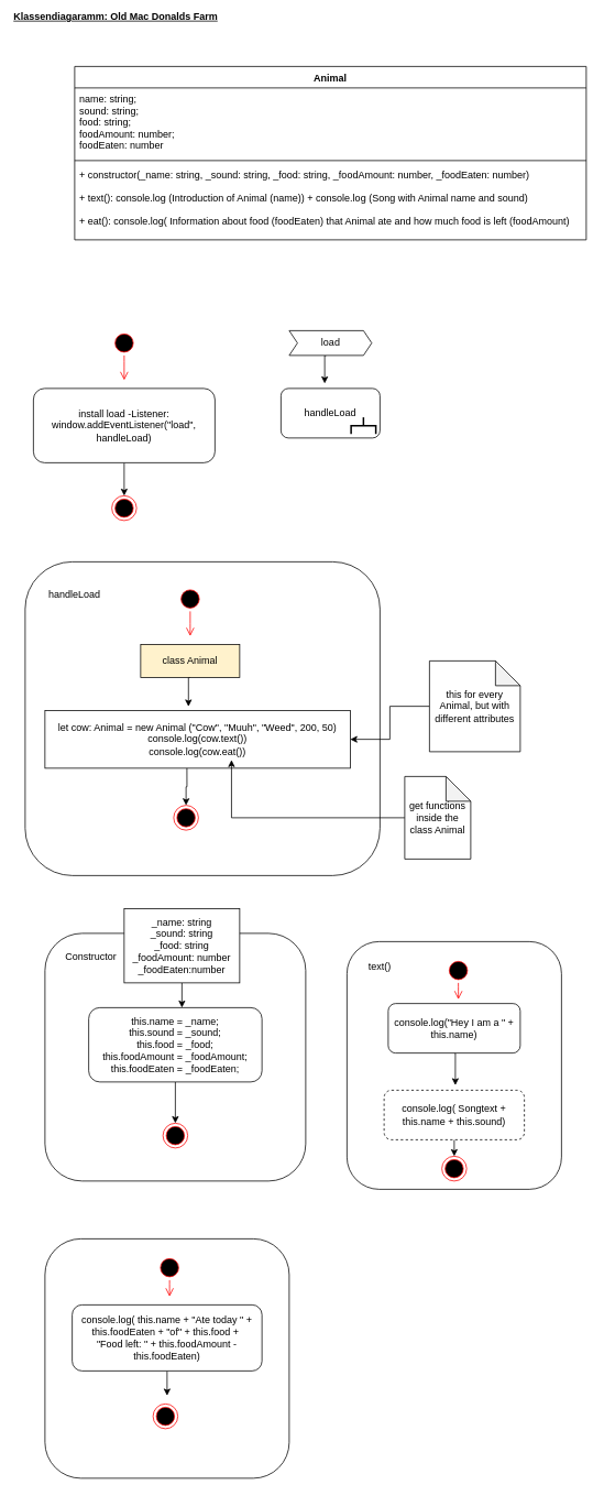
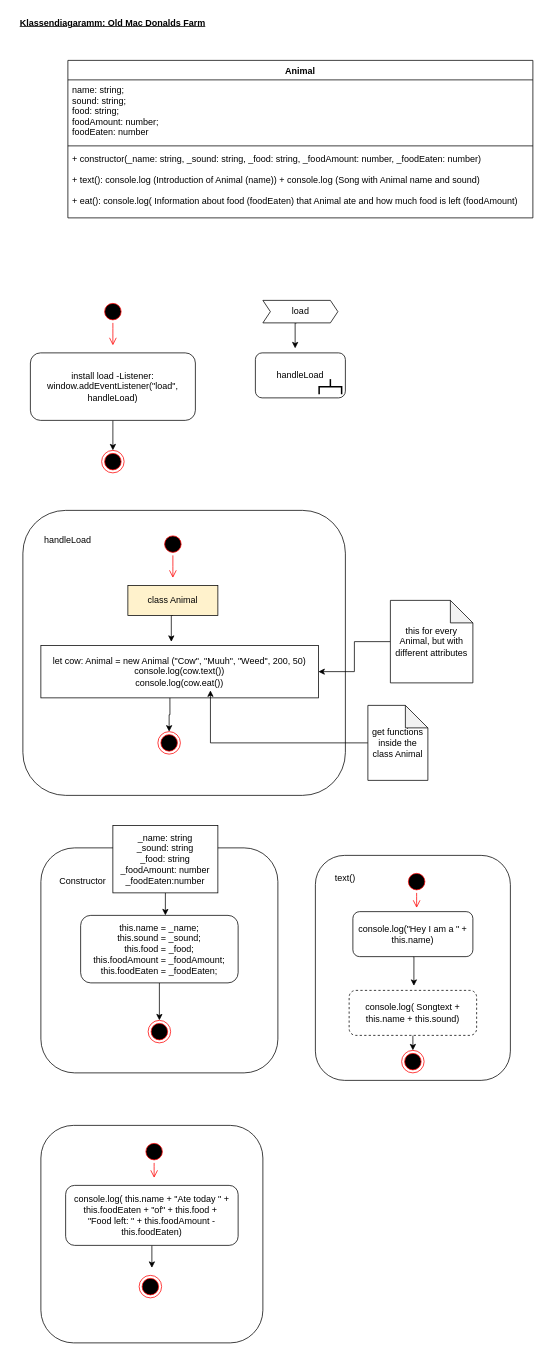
- <mxCell id="2" value="&lt;b&gt;&lt;u&gt;Klassendiagaramm: Old Mac Donalds Farm&lt;/u&gt;&lt;/b&gt;" style="text;html=1;strokeColor=none;fillColor=none;align=center;verticalAlign=middle;whiteSpace=wrap;rounded=0;" parent="1" vertex="1"><mxGeometry x="10" y="10" width="260" height="20" as="geometry" /></mxCell>
+ <mxCell id="2" value="&lt;b&gt;&lt;u&gt;Klassendiagaramm: Old Mac Donalds Farm&lt;/u&gt;&lt;/b&gt;" style="text;html=1;strokeColor=none;fillColor=none;align=center;verticalAlign=middle;whiteSpace=wrap;rounded=0;" parent="1" vertex="1"><mxGeometry x="20" y="20" width="260" height="20" as="geometry" /></mxCell>
- <mxCell id="30" value="Constructor" style="text;html=1;strokeColor=none;fillColor=none;align=center;verticalAlign=middle;whiteSpace=wrap;rounded=0;" vertex="1" parent="1"><mxGeometry x="90" y="1149" width="40" height="20" as="geometry" /></mxCell>
+ <mxCell id="30" value="Constructor" style="text;html=1;strokeColor=none;fillColor=none;align=center;verticalAlign=middle;whiteSpace=wrap;rounded=0;" vertex="1" parent="1"><mxGeometry x="90" y="1164" width="40" height="20" as="geometry" /></mxCell>
